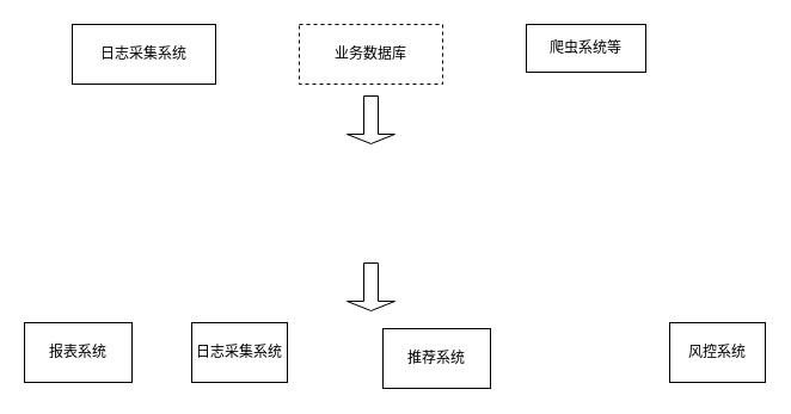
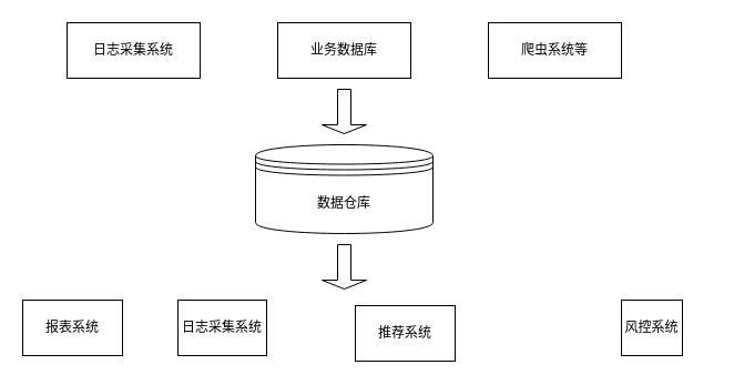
- <mxCell id="4" value="爬虫系统等" style="rounded=0;whiteSpace=wrap;html=1;" vertex="1" parent="1"><mxGeometry x="440" y="20" width="100" height="40" as="geometry" /></mxCell>
+ <mxCell id="4" value="爬虫系统等" style="rounded=0;whiteSpace=wrap;html=1;" vertex="1" parent="1"><mxGeometry x="440" y="20" width="120" height="50" as="geometry" /></mxCell>
- <mxCell id="3" value="业务数据库" style="rounded=0;whiteSpace=wrap;html=1;dashed=1;" vertex="1" parent="1"><mxGeometry x="250" y="20" width="120" height="50" as="geometry" /></mxCell>
+ <mxCell id="3" value="业务数据库" style="rounded=0;whiteSpace=wrap;html=1;" vertex="1" parent="1"><mxGeometry x="250" y="20" width="120" height="50" as="geometry" /></mxCell>
+ <mxCell id="5" value="数据仓库" style="shape=datastore;whiteSpace=wrap;html=1;" vertex="1" parent="1"><mxGeometry x="230" y="130" width="160" height="80" as="geometry" /></mxCell>
- <mxCell id="11" value="风控系统" style="rounded=0;whiteSpace=wrap;html=1;" vertex="1" parent="1"><mxGeometry x="560" y="270" width="80" height="50" as="geometry" /></mxCell>
+ <mxCell id="11" value="风控系统" style="rounded=0;whiteSpace=wrap;html=1;" vertex="1" parent="1"><mxGeometry x="560" y="270" width="55" height="50" as="geometry" /></mxCell>
